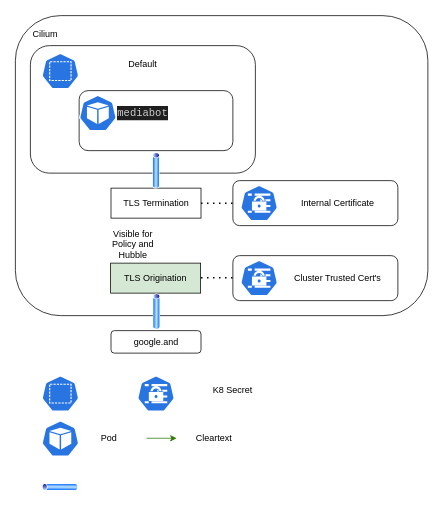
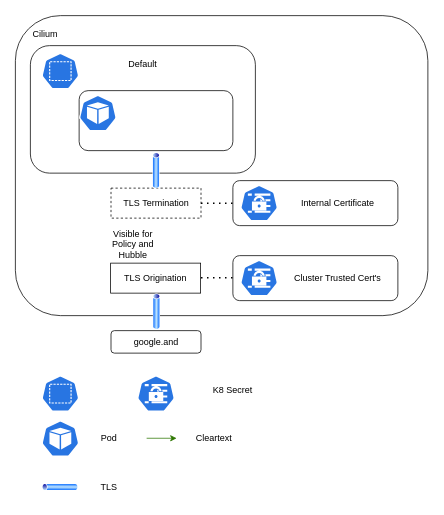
- <mxCell id="12" value="&lt;div style=&quot;color: rgb(204, 204, 204); background-color: rgb(31, 31, 31); font-family: Consolas, &amp;quot;Courier New&amp;quot;, monospace; font-size: 14px; line-height: 19px;&quot;&gt;mediabot&lt;/div&gt;" style="text;html=1;strokeColor=none;fillColor=none;align=center;verticalAlign=middle;whiteSpace=wrap;rounded=0;" parent="1" vertex="1"><mxGeometry x="160" y="135" width="60" height="30" as="geometry" /></mxCell>
- <mxCell id="19" value="TLS Termination" style="rounded=0;whiteSpace=wrap;html=1;" vertex="1" parent="1"><mxGeometry x="147.5" y="250" width="120" height="40" as="geometry" /></mxCell>
+ <mxCell id="19" value="TLS Termination" style="rounded=0;whiteSpace=wrap;html=1;dashed=1;" vertex="1" parent="1"><mxGeometry x="147.5" y="250" width="120" height="40" as="geometry" /></mxCell>
- <mxCell id="21" value="TLS Origination" style="rounded=0;whiteSpace=wrap;html=1;fillColor=#d5e8d4;" vertex="1" parent="1"><mxGeometry x="147" y="350" width="120" height="40" as="geometry" /></mxCell>
+ <mxCell id="21" value="TLS Origination" style="rounded=0;whiteSpace=wrap;html=1;" vertex="1" parent="1"><mxGeometry x="147" y="350" width="120" height="40" as="geometry" /></mxCell>
+ <mxCell id="15" value="TLS" style="text;html=1;strokeColor=none;fillColor=none;align=center;verticalAlign=middle;whiteSpace=wrap;rounded=0;" parent="1" vertex="1"><mxGeometry x="110" y="634" width="70" height="30" as="geometry" /></mxCell>
